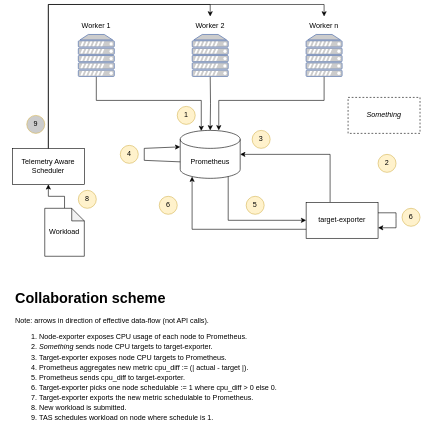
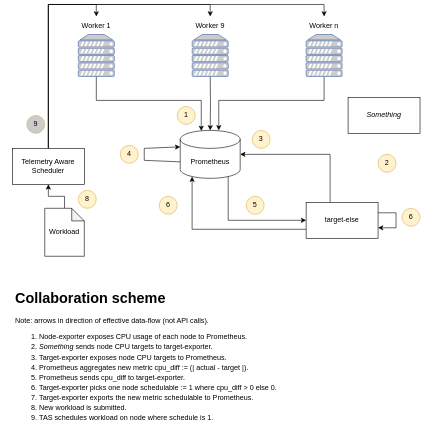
+ <mxCell id="24" style="edgeStyle=orthogonalEdgeStyle;rounded=0;orthogonalLoop=1;jettySize=auto;html=1;entryX=0.5;entryY=0;entryDx=0;entryDy=0;" edge="1" parent="1" source="25" target="26"><mxGeometry relative="1" as="geometry" /></mxCell>
- <mxCell id="27" value="Worker 2" style="text;html=1;strokeColor=none;fillColor=none;align=center;verticalAlign=middle;whiteSpace=wrap;rounded=0;" vertex="1" parent="1"><mxGeometry x="320" y="20" width="60" height="30" as="geometry" /></mxCell>
+ <mxCell id="27" value="Worker 9" style="text;html=1;strokeColor=none;fillColor=none;align=center;verticalAlign=middle;whiteSpace=wrap;rounded=0;" vertex="1" parent="1"><mxGeometry x="320" y="20" width="60" height="30" as="geometry" /></mxCell>
- <mxCell id="13" value="&lt;i&gt;Something&lt;/i&gt;" style="rounded=0;whiteSpace=wrap;html=1;dashed=1;" vertex="1" parent="1"><mxGeometry x="580" y="155" width="120" height="60" as="geometry" /></mxCell>
+ <mxCell id="13" value="&lt;i&gt;Something&lt;/i&gt;" style="rounded=0;whiteSpace=wrap;html=1;" vertex="1" parent="1"><mxGeometry x="580" y="155" width="120" height="60" as="geometry" /></mxCell>
- <mxCell id="8" value="target-exporter" style="rounded=0;whiteSpace=wrap;html=1;" parent="1" vertex="1"><mxGeometry x="510" y="330" width="120" height="60" as="geometry" /></mxCell>
+ <mxCell id="8" value="target-else" style="rounded=0;whiteSpace=wrap;html=1;" parent="1" vertex="1"><mxGeometry x="510" y="330" width="120" height="60" as="geometry" /></mxCell>
